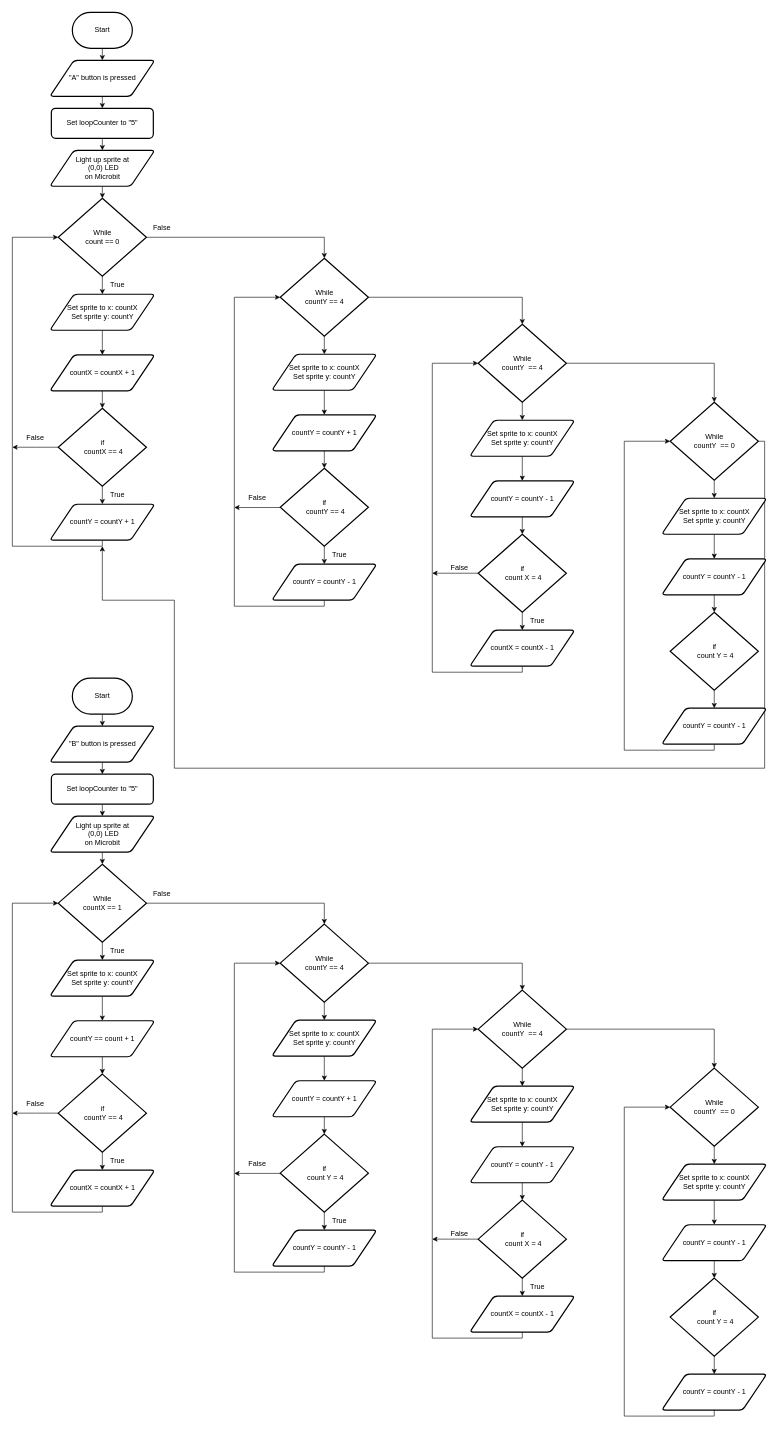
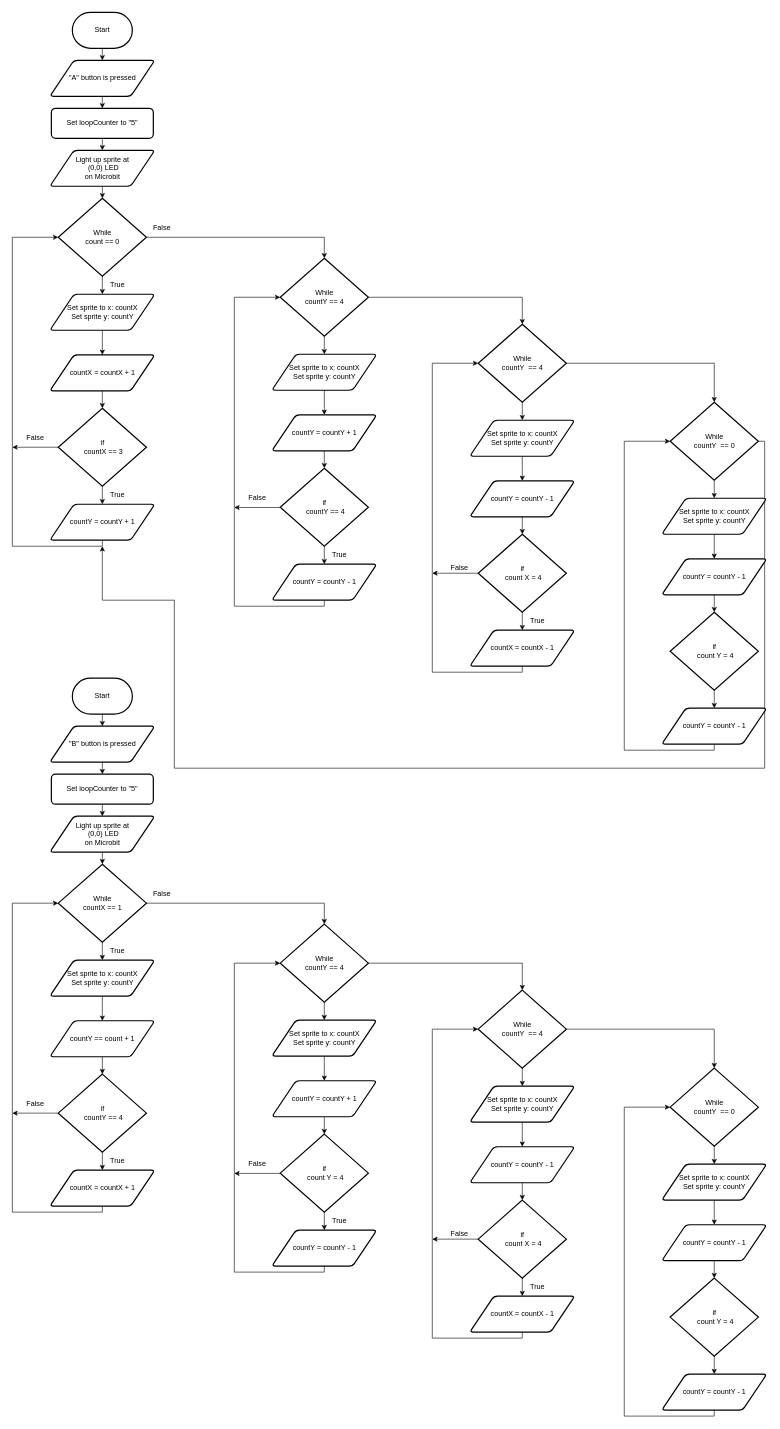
- <mxCell id="19" value="if&lt;br&gt;&amp;nbsp;countX == 4" style="strokeWidth=2;html=1;shape=mxgraph.flowchart.decision;whiteSpace=wrap;" vertex="1" parent="1"><mxGeometry x="96.5" y="680" width="147" height="130" as="geometry" /></mxCell>
+ <mxCell id="19" value="if&lt;br&gt;&amp;nbsp;countX == 3" style="strokeWidth=2;html=1;shape=mxgraph.flowchart.decision;whiteSpace=wrap;" vertex="1" parent="1"><mxGeometry x="96.5" y="680" width="147" height="130" as="geometry" /></mxCell>
